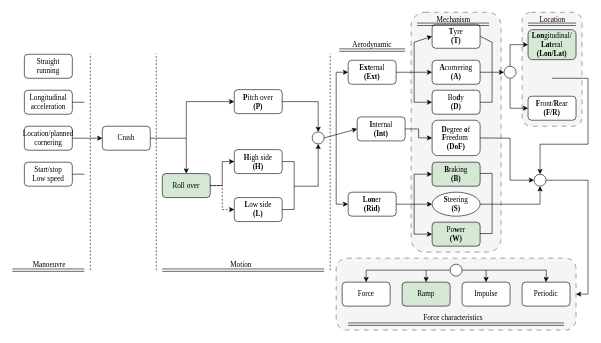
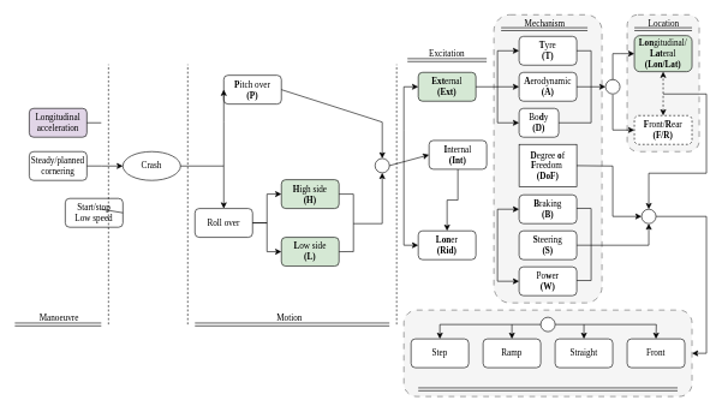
- <mxCell id="44" value="&lt;b&gt;T&lt;/b&gt;yre&lt;div&gt;&lt;b&gt;(T)&lt;/b&gt;&lt;/div&gt;" style="rounded=1;whiteSpace=wrap;html=1;fontFamily=Times New Roman;" parent="1" vertex="1"><mxGeometry x="720" y="40" width="80" height="40" as="geometry" /></mxCell>
+ <mxCell id="44" value="&lt;b&gt;T&lt;/b&gt;yre&lt;div&gt;&lt;b&gt;(T)&lt;/b&gt;&lt;/div&gt;" style="rounded=1;whiteSpace=wrap;html=1;fontFamily=Times New Roman;" parent="1" vertex="1"><mxGeometry x="720" y="50" width="80" height="40" as="geometry" /></mxCell>
- <mxCell id="91" value="&lt;font face=&quot;Times New Roman&quot;&gt;Aerodynamic&lt;/font&gt;" style="text;html=1;align=center;verticalAlign=middle;whiteSpace=wrap;rounded=0;" vertex="1" parent="1"><mxGeometry x="570" y="64" width="100" height="20" as="geometry" /></mxCell>
+ <mxCell id="91" value="&lt;font face=&quot;Times New Roman&quot;&gt;Excitation&lt;/font&gt;" style="text;html=1;align=center;verticalAlign=middle;whiteSpace=wrap;rounded=0;" vertex="1" parent="1"><mxGeometry x="570" y="64" width="100" height="20" as="geometry" /></mxCell>
- <mxCell id="28" value="Straight running" style="rounded=1;whiteSpace=wrap;html=1;fontFamily=Times New Roman;" parent="1" vertex="1"><mxGeometry x="40" y="90" width="80" height="40" as="geometry" /></mxCell>
- <mxCell id="9" value="&lt;div&gt;&lt;b&gt;Ext&lt;/b&gt;ernal&lt;/div&gt;&lt;div&gt;&lt;b&gt;(Ext)&lt;/b&gt;&lt;/div&gt;" style="rounded=1;whiteSpace=wrap;html=1;fontFamily=Times New Roman;" parent="1" vertex="1"><mxGeometry x="580" y="100" width="80" height="40" as="geometry" /></mxCell>
+ <mxCell id="9" value="&lt;div&gt;&lt;b&gt;Ext&lt;/b&gt;ernal&lt;/div&gt;&lt;div&gt;&lt;b&gt;(Ext)&lt;/b&gt;&lt;/div&gt;" style="rounded=1;whiteSpace=wrap;html=1;fontFamily=Times New Roman;fillColor=#d5e8d4;" parent="1" vertex="1"><mxGeometry x="580" y="100" width="80" height="40" as="geometry" /></mxCell>
- <mxCell id="45" value="&lt;b&gt;A&lt;/b&gt;cornering&lt;div&gt;&lt;b&gt;(A)&lt;/b&gt;&lt;/div&gt;" style="rounded=1;whiteSpace=wrap;html=1;fontFamily=Times New Roman;" parent="1" vertex="1"><mxGeometry x="720" y="100" width="80" height="40" as="geometry" /></mxCell>
+ <mxCell id="45" value="&lt;b&gt;A&lt;/b&gt;erodynamic&lt;div&gt;&lt;b&gt;(A)&lt;/b&gt;&lt;/div&gt;" style="rounded=1;whiteSpace=wrap;html=1;fontFamily=Times New Roman;" parent="1" vertex="1"><mxGeometry x="720" y="100" width="80" height="40" as="geometry" /></mxCell>
+ <mxCell id="35" value="" style="endArrow=classic;startArrow=classic;html=1;rounded=0;entryX=0.5;entryY=1;entryDx=0;entryDy=0;exitX=0.5;exitY=0;exitDx=0;exitDy=0;dashed=1;" parent="1" source="23" target="24" edge="1"><mxGeometry width="50" height="50" relative="1" as="geometry"><mxPoint x="890" y="249" as="sourcePoint" /><mxPoint x="940" y="199" as="targetPoint" /><Array as="points"><mxPoint x="920" y="130" /></Array></mxGeometry></mxCell>
- <mxCell id="29" value="Longitudinal acceleration" style="rounded=1;whiteSpace=wrap;html=1;fontFamily=Times New Roman;" parent="1" vertex="1"><mxGeometry x="40" y="150" width="80" height="40" as="geometry" /></mxCell>
+ <mxCell id="29" value="Longitudinal acceleration" style="rounded=1;whiteSpace=wrap;html=1;fontFamily=Times New Roman;fillColor=#e1d5e7;" parent="1" vertex="1"><mxGeometry x="40" y="150" width="80" height="40" as="geometry" /></mxCell>
- <mxCell id="8" value="&lt;div&gt;&lt;b&gt;P&lt;/b&gt;itch over&lt;/div&gt;&lt;div&gt;&lt;b&gt;(P)&lt;/b&gt;&lt;/div&gt;" style="rounded=1;whiteSpace=wrap;html=1;fontFamily=Times New Roman;" parent="1" vertex="1"><mxGeometry x="390" y="149" width="80" height="40" as="geometry" /></mxCell>
+ <mxCell id="8" value="&lt;div&gt;&lt;b&gt;P&lt;/b&gt;itch over&lt;/div&gt;&lt;div&gt;&lt;b&gt;(P)&lt;/b&gt;&lt;/div&gt;" style="rounded=1;whiteSpace=wrap;html=1;fontFamily=Times New Roman;" parent="1" vertex="1"><mxGeometry x="310" y="104" width="80" height="40" as="geometry" /></mxCell>
- <mxCell id="46" value="Bo&lt;b&gt;d&lt;/b&gt;y&lt;div&gt;&lt;b&gt;(D)&lt;/b&gt;&lt;/div&gt;" style="rounded=1;whiteSpace=wrap;html=1;fontFamily=Times New Roman;" parent="1" vertex="1"><mxGeometry x="720" y="150" width="80" height="40" as="geometry" /></mxCell>
+ <mxCell id="46" value="Bo&lt;b&gt;d&lt;/b&gt;y&lt;div&gt;&lt;b&gt;(D)&lt;/b&gt;&lt;/div&gt;" style="rounded=1;whiteSpace=wrap;html=1;fontFamily=Times New Roman;" parent="1" vertex="1"><mxGeometry x="720" y="150" width="55" height="40" as="geometry" /></mxCell>
- <mxCell id="23" value="&lt;div&gt;&lt;b&gt;F&lt;/b&gt;ront/&lt;b&gt;R&lt;/b&gt;ear&lt;/div&gt;&lt;div&gt;&lt;b&gt;(F/R)&lt;/b&gt;&lt;/div&gt;" style="rounded=1;whiteSpace=wrap;html=1;fontFamily=Times New Roman;" parent="1" vertex="1"><mxGeometry x="880" y="160" width="80" height="40" as="geometry" /></mxCell>
+ <mxCell id="23" value="&lt;div&gt;&lt;b&gt;F&lt;/b&gt;ront/&lt;b&gt;R&lt;/b&gt;ear&lt;/div&gt;&lt;div&gt;&lt;b&gt;(F/R)&lt;/b&gt;&lt;/div&gt;" style="rounded=1;whiteSpace=wrap;html=1;fontFamily=Times New Roman;dashed=1;" parent="1" vertex="1"><mxGeometry x="880" y="160" width="80" height="40" as="geometry" /></mxCell>
- <mxCell id="89" value="" style="edgeStyle=orthogonalEdgeStyle;rounded=0;orthogonalLoop=1;jettySize=auto;html=1;" edge="1" parent="1" source="90" target="93"><mxGeometry relative="1" as="geometry" /></mxCell>
+ <mxCell id="89" value="" style="edgeStyle=orthogonalEdgeStyle;rounded=0;orthogonalLoop=1;jettySize=auto;html=1;" edge="1" parent="1" source="90" target="80"><mxGeometry relative="1" as="geometry" /></mxCell>
- <mxCell id="26" value="Location/planned cornering" style="rounded=1;whiteSpace=wrap;html=1;fontFamily=Times New Roman;" parent="1" vertex="1"><mxGeometry x="40" y="210" width="80" height="40" as="geometry" /></mxCell>
+ <mxCell id="26" value="Steady/planned cornering" style="rounded=1;whiteSpace=wrap;html=1;fontFamily=Times New Roman;" parent="1" vertex="1"><mxGeometry x="40" y="210" width="80" height="40" as="geometry" /></mxCell>
- <mxCell id="6" value="Crash" style="rounded=1;whiteSpace=wrap;html=1;fontFamily=Times New Roman;" parent="1" vertex="1"><mxGeometry x="170" y="210" width="80" height="40" as="geometry" /></mxCell>
+ <mxCell id="6" value="Crash" style="ellipse;whiteSpace=wrap;html=1;fontFamily=Times New Roman;" parent="1" vertex="1"><mxGeometry x="170" y="210" width="80" height="40" as="geometry" /></mxCell>
- <mxCell id="93" value="&lt;b&gt;D&lt;/b&gt;egree &lt;b&gt;o&lt;/b&gt;f &lt;b&gt;F&lt;/b&gt;reedom&amp;nbsp;&lt;div&gt;&lt;b&gt;(DoF)&lt;/b&gt;&lt;/div&gt;" style="rounded=1;whiteSpace=wrap;html=1;fontFamily=Times New Roman;" vertex="1" parent="1"><mxGeometry x="720" y="200" width="80" height="59" as="geometry" /></mxCell>
+ <mxCell id="93" value="&lt;b&gt;D&lt;/b&gt;egree &lt;b&gt;o&lt;/b&gt;f &lt;b&gt;F&lt;/b&gt;reedom&amp;nbsp;&lt;div&gt;&lt;b&gt;(DoF)&lt;/b&gt;&lt;/div&gt;" style="whiteSpace=wrap;html=1;fontFamily=Times New Roman;rounded=0;" vertex="1" parent="1"><mxGeometry x="720" y="200" width="80" height="59" as="geometry" /></mxCell>
- <mxCell id="10" value="&lt;div&gt;&lt;b&gt;H&lt;/b&gt;igh side&lt;/div&gt;&lt;b&gt;(H)&lt;/b&gt;" style="rounded=1;whiteSpace=wrap;html=1;fontFamily=Times New Roman;" parent="1" vertex="1"><mxGeometry x="390" y="249" width="80" height="40" as="geometry" /></mxCell>
+ <mxCell id="10" value="&lt;div&gt;&lt;b&gt;H&lt;/b&gt;igh side&lt;/div&gt;&lt;b&gt;(H)&lt;/b&gt;" style="rounded=1;whiteSpace=wrap;html=1;fontFamily=Times New Roman;fillColor=#d5e8d4;" parent="1" vertex="1"><mxGeometry x="390" y="249" width="80" height="40" as="geometry" /></mxCell>
- <mxCell id="27" value="&lt;div&gt;Start/stop&lt;/div&gt;&lt;div&gt;Low speed&lt;/div&gt;" style="rounded=1;whiteSpace=wrap;html=1;fontFamily=Times New Roman;" parent="1" vertex="1"><mxGeometry x="40" y="270" width="80" height="40" as="geometry" /></mxCell>
+ <mxCell id="27" value="&lt;div&gt;Start/stop&lt;/div&gt;&lt;div&gt;Low speed&lt;/div&gt;" style="rounded=1;whiteSpace=wrap;html=1;fontFamily=Times New Roman;" parent="1" vertex="1"><mxGeometry x="90" y="275" width="80" height="40" as="geometry" /></mxCell>
- <mxCell id="52" value="&lt;b&gt;B&lt;/b&gt;raking&lt;div&gt;&lt;b&gt;(B)&lt;/b&gt;&lt;/div&gt;" style="rounded=1;whiteSpace=wrap;html=1;fontFamily=Times New Roman;fillColor=#d5e8d4;" parent="1" vertex="1"><mxGeometry x="720" y="270" width="80" height="40" as="geometry" /></mxCell>
+ <mxCell id="52" value="&lt;b&gt;B&lt;/b&gt;raking&lt;div&gt;&lt;b&gt;(B)&lt;/b&gt;&lt;/div&gt;" style="rounded=1;whiteSpace=wrap;html=1;fontFamily=Times New Roman;" parent="1" vertex="1"><mxGeometry x="720" y="270" width="80" height="40" as="geometry" /></mxCell>
- <mxCell id="7" value="Roll over" style="rounded=1;whiteSpace=wrap;html=1;fontFamily=Times New Roman;fillColor=#d5e8d4;" parent="1" vertex="1"><mxGeometry x="270" y="289" width="80" height="40" as="geometry" /></mxCell>
+ <mxCell id="7" value="Roll over" style="rounded=1;whiteSpace=wrap;html=1;fontFamily=Times New Roman;" parent="1" vertex="1"><mxGeometry x="270" y="289" width="80" height="40" as="geometry" /></mxCell>
- <mxCell id="14" value="" style="endArrow=classic;html=1;rounded=0;entryX=0;entryY=0.5;entryDx=0;entryDy=0;exitX=1;exitY=0.5;exitDx=0;exitDy=0;fontFamily=Times New Roman;dashed=1;" parent="1" source="7" target="11" edge="1"><mxGeometry width="50" height="50" relative="1" as="geometry"><mxPoint x="410" y="259" as="sourcePoint" /><mxPoint x="460" y="209" as="targetPoint" /><Array as="points"><mxPoint x="350" y="309" /><mxPoint x="370" y="309" /><mxPoint x="370" y="349" /></Array></mxGeometry></mxCell>
+ <mxCell id="14" value="" style="endArrow=classic;html=1;rounded=0;entryX=0;entryY=0.5;entryDx=0;entryDy=0;exitX=1;exitY=0.5;exitDx=0;exitDy=0;fontFamily=Times New Roman;" parent="1" source="7" target="11" edge="1"><mxGeometry width="50" height="50" relative="1" as="geometry"><mxPoint x="410" y="259" as="sourcePoint" /><mxPoint x="460" y="209" as="targetPoint" /><Array as="points"><mxPoint x="350" y="309" /><mxPoint x="370" y="309" /><mxPoint x="370" y="349" /></Array></mxGeometry></mxCell>
- <mxCell id="82" value="" style="endArrow=classic;html=1;rounded=0;entryX=0;entryY=0.5;entryDx=0;entryDy=0;exitX=1;exitY=0.5;exitDx=0;exitDy=0;" parent="1" source="80" target="54" edge="1"><mxGeometry width="50" height="50" relative="1" as="geometry"><mxPoint x="690" y="370" as="sourcePoint" /><mxPoint x="740" y="320" as="targetPoint" /></mxGeometry></mxCell>
- <mxCell id="54" value="&lt;b&gt;S&lt;/b&gt;teering&lt;div&gt;&lt;b&gt;(S)&lt;/b&gt;&lt;/div&gt;" style="ellipse;whiteSpace=wrap;html=1;fontFamily=Times New Roman;" parent="1" vertex="1"><mxGeometry x="720" y="320" width="80" height="40" as="geometry" /></mxCell>
+ <mxCell id="54" value="&lt;b&gt;S&lt;/b&gt;teering&lt;div&gt;&lt;b&gt;(S)&lt;/b&gt;&lt;/div&gt;" style="rounded=1;whiteSpace=wrap;html=1;fontFamily=Times New Roman;" parent="1" vertex="1"><mxGeometry x="720" y="320" width="80" height="40" as="geometry" /></mxCell>
- <mxCell id="11" value="&lt;div&gt;&lt;b&gt;L&lt;/b&gt;ow side&lt;/div&gt;&lt;b&gt;(L)&lt;/b&gt;" style="rounded=1;whiteSpace=wrap;html=1;fontFamily=Times New Roman;" parent="1" vertex="1"><mxGeometry x="390" y="329" width="80" height="40" as="geometry" /></mxCell>
+ <mxCell id="11" value="&lt;div&gt;&lt;b&gt;L&lt;/b&gt;ow side&lt;/div&gt;&lt;b&gt;(L)&lt;/b&gt;" style="rounded=1;whiteSpace=wrap;html=1;fontFamily=Times New Roman;fillColor=#d5e8d4;" parent="1" vertex="1"><mxGeometry x="390" y="329" width="80" height="40" as="geometry" /></mxCell>
- <mxCell id="55" value="Po&lt;b&gt;w&lt;/b&gt;er&lt;div&gt;&lt;b&gt;(W)&lt;/b&gt;&lt;/div&gt;" style="rounded=1;whiteSpace=wrap;html=1;fontFamily=Times New Roman;fillColor=#d5e8d4;" parent="1" vertex="1"><mxGeometry x="720" y="370" width="80" height="40" as="geometry" /></mxCell>
+ <mxCell id="55" value="Po&lt;b&gt;w&lt;/b&gt;er&lt;div&gt;&lt;b&gt;(W)&lt;/b&gt;&lt;/div&gt;" style="rounded=1;whiteSpace=wrap;html=1;fontFamily=Times New Roman;" parent="1" vertex="1"><mxGeometry x="720" y="370" width="80" height="40" as="geometry" /></mxCell>
- <mxCell id="63" value="Force" style="rounded=1;whiteSpace=wrap;html=1;fontFamily=Times New Roman;" parent="1" vertex="1"><mxGeometry x="570" y="470" width="80" height="40" as="geometry" /></mxCell>
+ <mxCell id="63" value="Step" style="rounded=1;whiteSpace=wrap;html=1;fontFamily=Times New Roman;" parent="1" vertex="1"><mxGeometry x="570" y="470" width="80" height="40" as="geometry" /></mxCell>
- <mxCell id="64" value="Ramp" style="rounded=1;whiteSpace=wrap;html=1;fontFamily=Times New Roman;fillColor=#d5e8d4;" parent="1" vertex="1"><mxGeometry x="670" y="470" width="80" height="40" as="geometry" /></mxCell>
+ <mxCell id="64" value="Ramp" style="rounded=1;whiteSpace=wrap;html=1;fontFamily=Times New Roman;" parent="1" vertex="1"><mxGeometry x="670" y="470" width="80" height="40" as="geometry" /></mxCell>
- <mxCell id="65" value="Impulse" style="rounded=1;whiteSpace=wrap;html=1;fontFamily=Times New Roman;" parent="1" vertex="1"><mxGeometry x="770" y="470" width="80" height="40" as="geometry" /></mxCell>
+ <mxCell id="65" value="Straight" style="rounded=1;whiteSpace=wrap;html=1;fontFamily=Times New Roman;" parent="1" vertex="1"><mxGeometry x="770" y="470" width="80" height="40" as="geometry" /></mxCell>
- <mxCell id="66" value="Periodic" style="rounded=1;whiteSpace=wrap;html=1;fontFamily=Times New Roman;" parent="1" vertex="1"><mxGeometry x="870" y="470" width="80" height="40" as="geometry" /></mxCell>
+ <mxCell id="66" value="Front" style="rounded=1;whiteSpace=wrap;html=1;fontFamily=Times New Roman;" parent="1" vertex="1"><mxGeometry x="870" y="470" width="80" height="40" as="geometry" /></mxCell>
- <mxCell id="5" value="&lt;font face=&quot;Times New Roman&quot;&gt;Force characteristics&lt;/font&gt;" style="text;html=1;align=center;verticalAlign=middle;whiteSpace=wrap;rounded=0;" parent="1" vertex="1"><mxGeometry x="695" y="520" width="120" height="20" as="geometry" /></mxCell>
